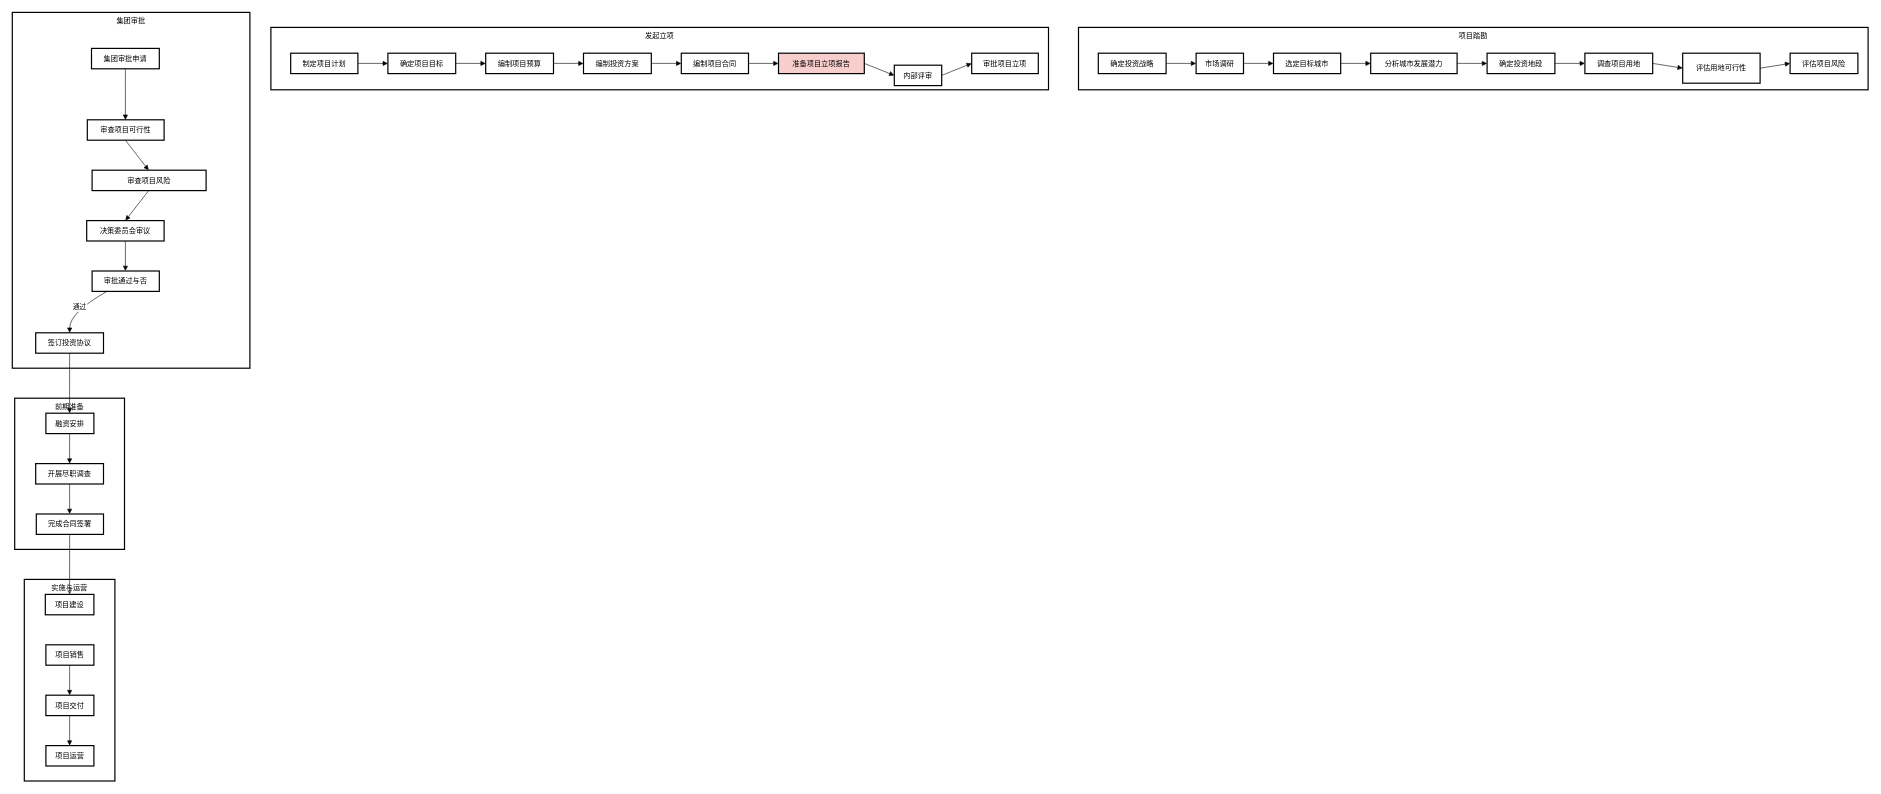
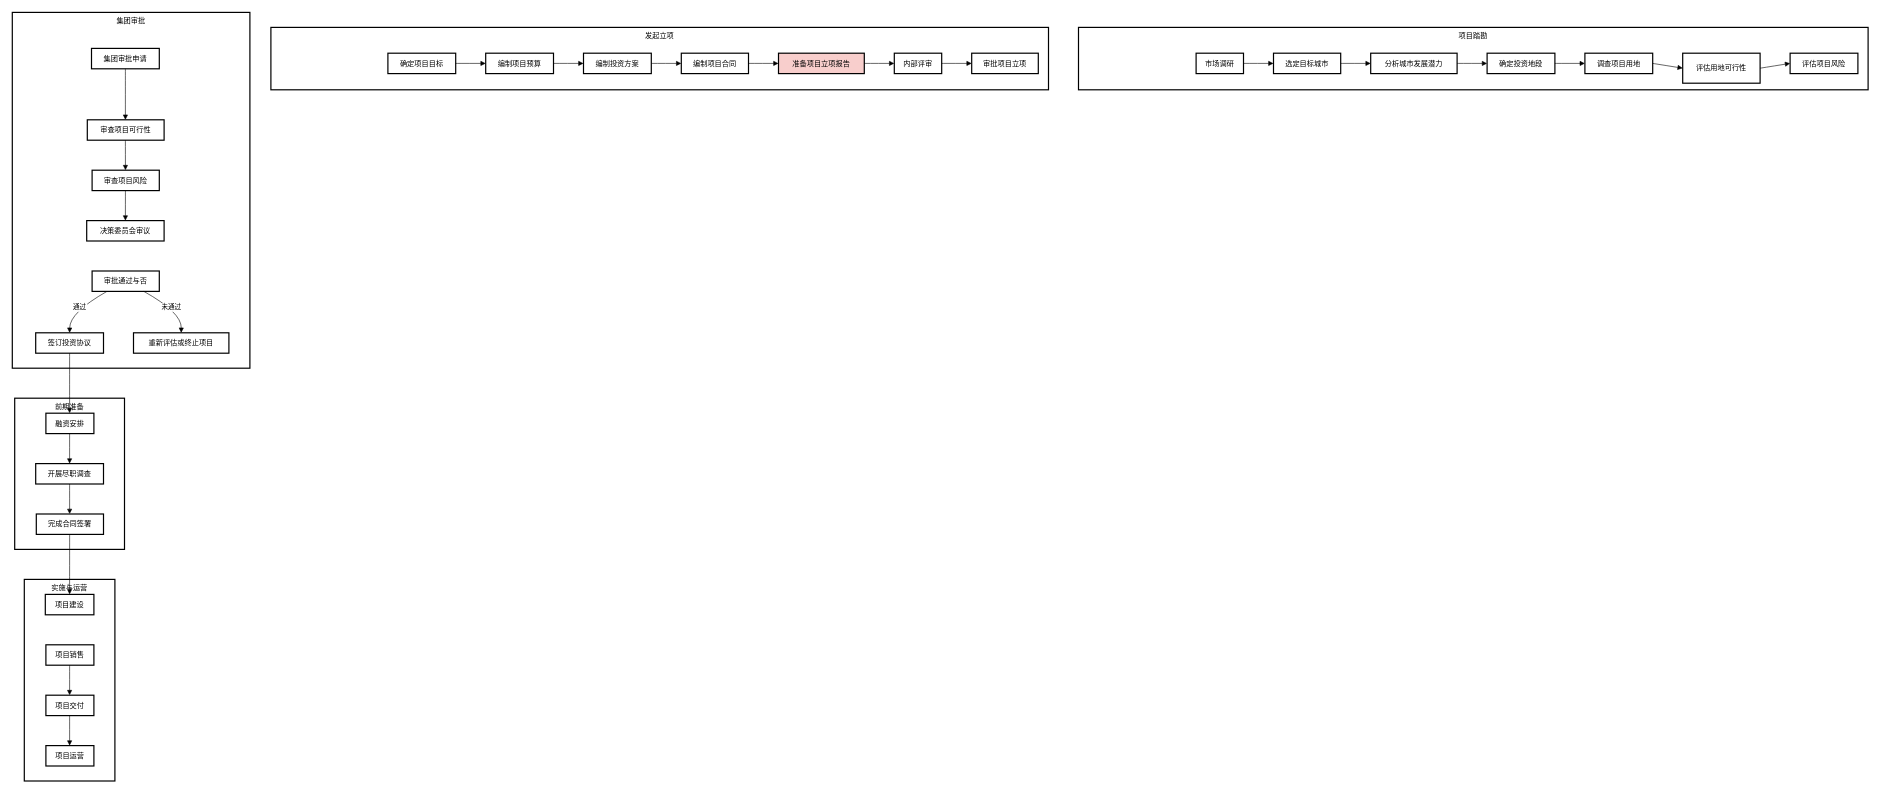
- <mxCell id="21" value="制定项目计划" style="whiteSpace=wrap;strokeWidth=2;" vertex="1" parent="19"><mxGeometry x="33" y="43" width="112" height="34" as="geometry" /></mxCell>
- <mxCell id="28" value="" style="curved=1;startArrow=none;endArrow=block;exitX=1;exitY=0.5;entryX=0;entryY=0.5;rounded=0;" edge="1" parent="19" source="21" target="20"><mxGeometry relative="1" as="geometry"><Array as="points" /></mxGeometry></mxCell>
- <mxCell id="37" value="确定投资战略" style="whiteSpace=wrap;strokeWidth=2;" vertex="1" parent="35"><mxGeometry x="33" y="43" width="113" height="34" as="geometry" /></mxCell>
- <mxCell id="44" value="" style="curved=1;startArrow=none;endArrow=block;exitX=1;exitY=0.5;entryX=0;entryY=0.5;rounded=0;" edge="1" parent="35" source="37" target="36"><mxGeometry relative="1" as="geometry"><Array as="points" /></mxGeometry></mxCell>
- <mxCell id="26" value="内部评审" style="whiteSpace=wrap;strokeWidth=2;" vertex="1" parent="19"><mxGeometry x="1039" y="63" width="79" height="34" as="geometry" /></mxCell>
+ <mxCell id="26" value="内部评审" style="whiteSpace=wrap;strokeWidth=2;" vertex="1" parent="19"><mxGeometry x="1039" y="43" width="79" height="34" as="geometry" /></mxCell>
- <mxCell id="14" value="审查项目风险" style="whiteSpace=wrap;strokeWidth=2;" vertex="1" parent="1"><mxGeometry x="153" y="283" width="190" height="34" as="geometry" /></mxCell>
+ <mxCell id="14" value="审查项目风险" style="whiteSpace=wrap;strokeWidth=2;" vertex="1" parent="1"><mxGeometry x="153" y="283" width="112" height="34" as="geometry" /></mxCell>
- <mxCell id="54" value="" style="curved=1;startArrow=none;endArrow=block;exitX=0.5;exitY=1;entryX=0.496;entryY=0;rounded=0;" edge="1" parent="1" source="15" target="16"><mxGeometry relative="1" as="geometry"><Array as="points" /></mxGeometry></mxCell>
+ <mxCell id="56" value="未通过" style="curved=1;startArrow=none;endArrow=block;exitX=0.77;exitY=1;entryX=0.5;entryY=0;rounded=0;" edge="1" parent="1" source="16" target="18"><mxGeometry relative="1" as="geometry"><Array as="points"><mxPoint x="302" y="520" /></Array></mxGeometry></mxCell>
+ <mxCell id="18" value="重新评估或终止项目" style="whiteSpace=wrap;strokeWidth=2;" vertex="1" parent="1"><mxGeometry x="222" y="554" width="159" height="34" as="geometry" /></mxCell>
- <mxCell id="60" value="" style="curved=1;startArrow=none;endArrow=open;exitX=0.496;exitY=1;entryX=0.5;entryY=0;rounded=0;" edge="1" parent="1" source="10" target="3"><mxGeometry relative="1" as="geometry"><Array as="points" /></mxGeometry></mxCell>
+ <mxCell id="60" value="" style="curved=1;startArrow=none;endArrow=block;exitX=0.496;exitY=1;entryX=0.5;entryY=0;rounded=0;" edge="1" parent="1" source="10" target="3"><mxGeometry relative="1" as="geometry"><Array as="points" /></mxGeometry></mxCell>
